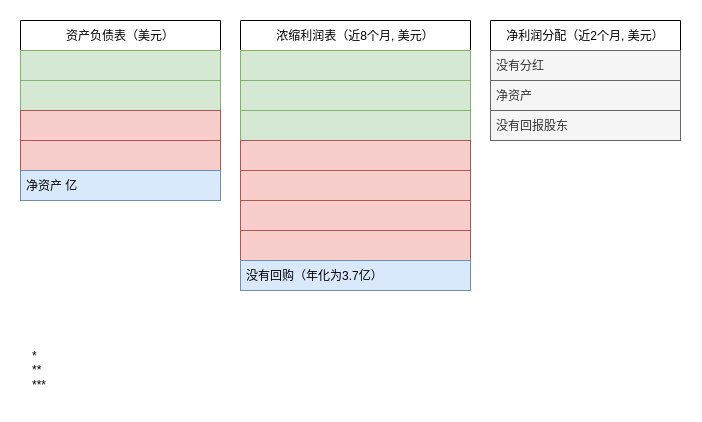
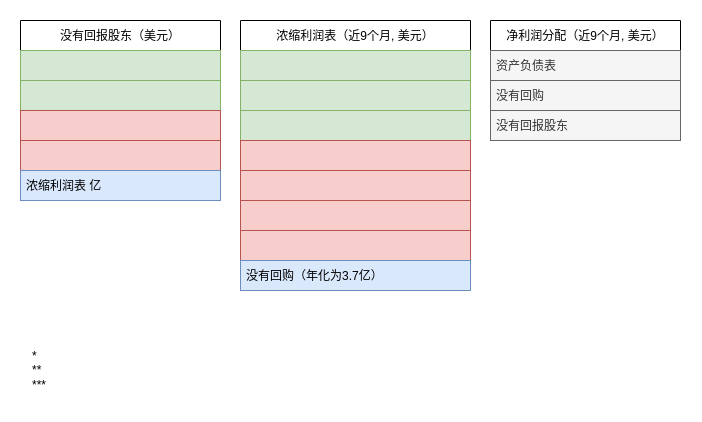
- <mxCell id="2" value="资产负债表（美元）" style="swimlane;fontStyle=0;childLayout=stackLayout;horizontal=1;startSize=30;horizontalStack=0;resizeParent=1;resizeParentMax=0;resizeLast=0;collapsible=1;marginBottom=0;" parent="1" vertex="1"><mxGeometry x="20" y="20" width="200" height="180" as="geometry"><mxRectangle x="100" y="350" width="140" height="30" as="alternateBounds" /></mxGeometry></mxCell>
+ <mxCell id="2" value="没有回报股东（美元）" style="swimlane;fontStyle=0;childLayout=stackLayout;horizontal=1;startSize=30;horizontalStack=0;resizeParent=1;resizeParentMax=0;resizeLast=0;collapsible=1;marginBottom=0;" parent="1" vertex="1"><mxGeometry x="20" y="20" width="200" height="180" as="geometry"><mxRectangle x="100" y="350" width="140" height="30" as="alternateBounds" /></mxGeometry></mxCell>
- <mxCell id="8" value="浓缩利润表（近8个月, 美元）" style="swimlane;fontStyle=0;childLayout=stackLayout;horizontal=1;startSize=30;horizontalStack=0;resizeParent=1;resizeParentMax=0;resizeLast=0;collapsible=1;marginBottom=0;" parent="1" vertex="1"><mxGeometry x="240" y="20" width="230" height="270" as="geometry" /></mxCell>
+ <mxCell id="8" value="浓缩利润表（近9个月, 美元）" style="swimlane;fontStyle=0;childLayout=stackLayout;horizontal=1;startSize=30;horizontalStack=0;resizeParent=1;resizeParentMax=0;resizeLast=0;collapsible=1;marginBottom=0;" parent="1" vertex="1"><mxGeometry x="240" y="20" width="230" height="270" as="geometry" /></mxCell>
- <mxCell id="18" value="净利润分配（近2个月, 美元）" style="swimlane;fontStyle=0;childLayout=stackLayout;horizontal=1;startSize=30;horizontalStack=0;resizeParent=1;resizeParentMax=0;resizeLast=0;collapsible=1;marginBottom=0;labelBackgroundColor=none;align=center;" parent="1" vertex="1"><mxGeometry x="490" y="20" width="190" height="120" as="geometry" /></mxCell>
+ <mxCell id="18" value="净利润分配（近9个月, 美元）" style="swimlane;fontStyle=0;childLayout=stackLayout;horizontal=1;startSize=30;horizontalStack=0;resizeParent=1;resizeParentMax=0;resizeLast=0;collapsible=1;marginBottom=0;labelBackgroundColor=none;align=center;" parent="1" vertex="1"><mxGeometry x="490" y="20" width="190" height="120" as="geometry" /></mxCell>
- <mxCell id="19" value="没有分红" style="text;strokeColor=#666666;fillColor=#f5f5f5;align=left;verticalAlign=middle;spacingLeft=4;spacingRight=4;overflow=hidden;points=[[0,0.5],[1,0.5]];portConstraint=eastwest;rotatable=0;labelBackgroundColor=none;fontColor=#333333;" parent="18" vertex="1"><mxGeometry y="30" width="190" height="30" as="geometry" /></mxCell>
+ <mxCell id="19" value="资产负债表" style="text;strokeColor=#666666;fillColor=#f5f5f5;align=left;verticalAlign=middle;spacingLeft=4;spacingRight=4;overflow=hidden;points=[[0,0.5],[1,0.5]];portConstraint=eastwest;rotatable=0;labelBackgroundColor=none;fontColor=#333333;" parent="18" vertex="1"><mxGeometry y="30" width="190" height="30" as="geometry" /></mxCell>
- <mxCell id="20" value="净资产" style="text;strokeColor=#666666;fillColor=#f5f5f5;align=left;verticalAlign=middle;spacingLeft=4;spacingRight=4;overflow=hidden;points=[[0,0.5],[1,0.5]];portConstraint=eastwest;rotatable=0;labelBackgroundColor=none;fontColor=#333333;" parent="18" vertex="1"><mxGeometry y="60" width="190" height="30" as="geometry" /></mxCell>
+ <mxCell id="20" value="没有回购" style="text;strokeColor=#666666;fillColor=#f5f5f5;align=left;verticalAlign=middle;spacingLeft=4;spacingRight=4;overflow=hidden;points=[[0,0.5],[1,0.5]];portConstraint=eastwest;rotatable=0;labelBackgroundColor=none;fontColor=#333333;" parent="18" vertex="1"><mxGeometry y="60" width="190" height="30" as="geometry" /></mxCell>
- <mxCell id="7" value="净资产 亿" style="text;strokeColor=#6c8ebf;fillColor=#dae8fc;align=left;verticalAlign=middle;spacingLeft=4;spacingRight=4;overflow=hidden;points=[[0,0.5],[1,0.5]];portConstraint=eastwest;rotatable=0;" parent="2" vertex="1"><mxGeometry y="150" width="200" height="30" as="geometry" /></mxCell>
+ <mxCell id="7" value="浓缩利润表 亿" style="text;strokeColor=#6c8ebf;fillColor=#dae8fc;align=left;verticalAlign=middle;spacingLeft=4;spacingRight=4;overflow=hidden;points=[[0,0.5],[1,0.5]];portConstraint=eastwest;rotatable=0;" parent="2" vertex="1"><mxGeometry y="150" width="200" height="30" as="geometry" /></mxCell>
